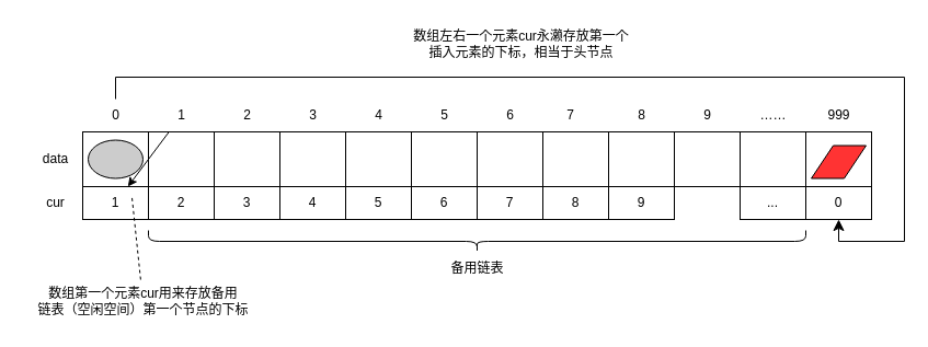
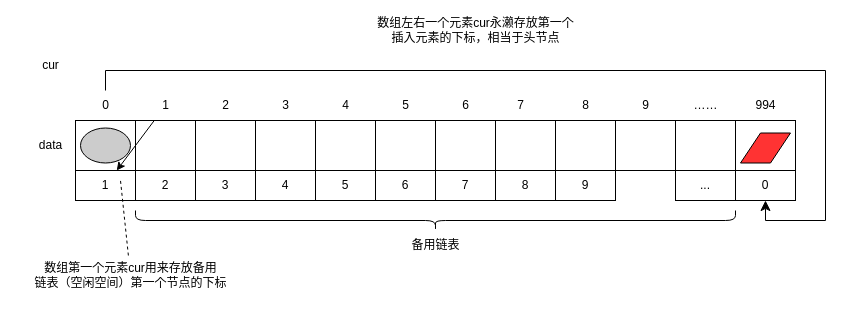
- <mxCell id="47" value="数组左右一个元素cur永濑存放第一个&lt;div&gt;插入元素的下标，相当于头节点&lt;/div&gt;" style="text;html=1;align=center;verticalAlign=middle;resizable=0;points=[];autosize=1;strokeColor=none;fillColor=none;" parent="1" vertex="1"><mxGeometry x="365" y="20" width="220" height="40" as="geometry" /></mxCell>
+ <mxCell id="47" value="数组左右一个元素cur永濑存放第一个&lt;div&gt;插入元素的下标，相当于头节点&lt;/div&gt;" style="text;html=1;align=center;verticalAlign=middle;resizable=0;points=[];autosize=1;strokeColor=none;fillColor=none;" parent="1" vertex="1"><mxGeometry x="365" y="10" width="220" height="40" as="geometry" /></mxCell>
- <mxCell id="40" value="999" style="text;html=1;align=center;verticalAlign=middle;resizable=0;points=[];autosize=1;strokeColor=none;fillColor=none;" parent="1" vertex="1"><mxGeometry x="745" y="90" width="40" height="30" as="geometry" /></mxCell>
+ <mxCell id="40" value="994" style="text;html=1;align=center;verticalAlign=middle;resizable=0;points=[];autosize=1;strokeColor=none;fillColor=none;" parent="1" vertex="1"><mxGeometry x="745" y="90" width="40" height="30" as="geometry" /></mxCell>
- <mxCell id="26" value="cur" style="text;html=1;align=center;verticalAlign=middle;resizable=0;points=[];autosize=1;strokeColor=none;fillColor=none;" parent="1" vertex="1"><mxGeometry x="30" y="170" width="40" height="30" as="geometry" /></mxCell>
+ <mxCell id="26" value="cur" style="text;html=1;align=center;verticalAlign=middle;resizable=0;points=[];autosize=1;strokeColor=none;fillColor=none;" parent="1" vertex="1"><mxGeometry x="30" y="50" width="40" height="30" as="geometry" /></mxCell>
